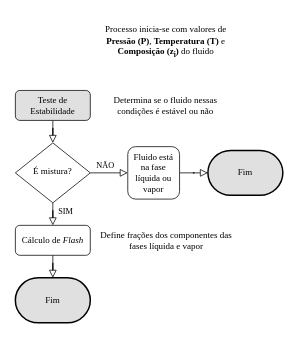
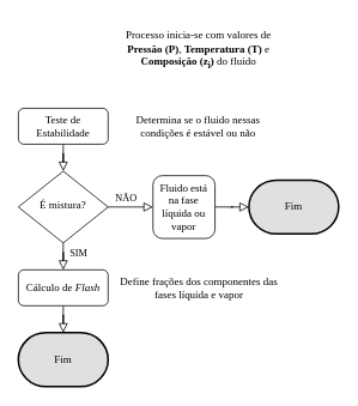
- <mxCell id="3" value="Teste de Estabilidade" style="rounded=1;whiteSpace=wrap;html=1;fontSize=12;glass=0;strokeWidth=1;shadow=0;fontFamily=Trebuchet MS;fillColor=#e0e0e0;" parent="1" vertex="1"><mxGeometry x="20" y="120" width="100" height="40" as="geometry" /></mxCell>
+ <mxCell id="3" value="Teste de Estabilidade" style="rounded=1;whiteSpace=wrap;html=1;fontSize=12;glass=0;strokeWidth=1;shadow=0;fontFamily=Trebuchet MS;" parent="1" vertex="1"><mxGeometry x="20" y="120" width="100" height="40" as="geometry" /></mxCell>
